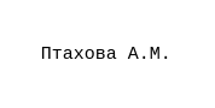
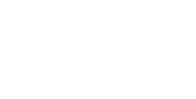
- <mxCell id="2" value="&lt;pre&gt;&lt;font face=&quot;Courier New&quot;&gt;Птахова А.М.&lt;/font&gt;&lt;/pre&gt;" style="text;html=1;strokeColor=none;fillColor=none;align=center;verticalAlign=middle;whiteSpace=wrap;rounded=0;" vertex="1" parent="1"><mxGeometry x="20" y="20" width="100" height="30" as="geometry" /></mxCell>
